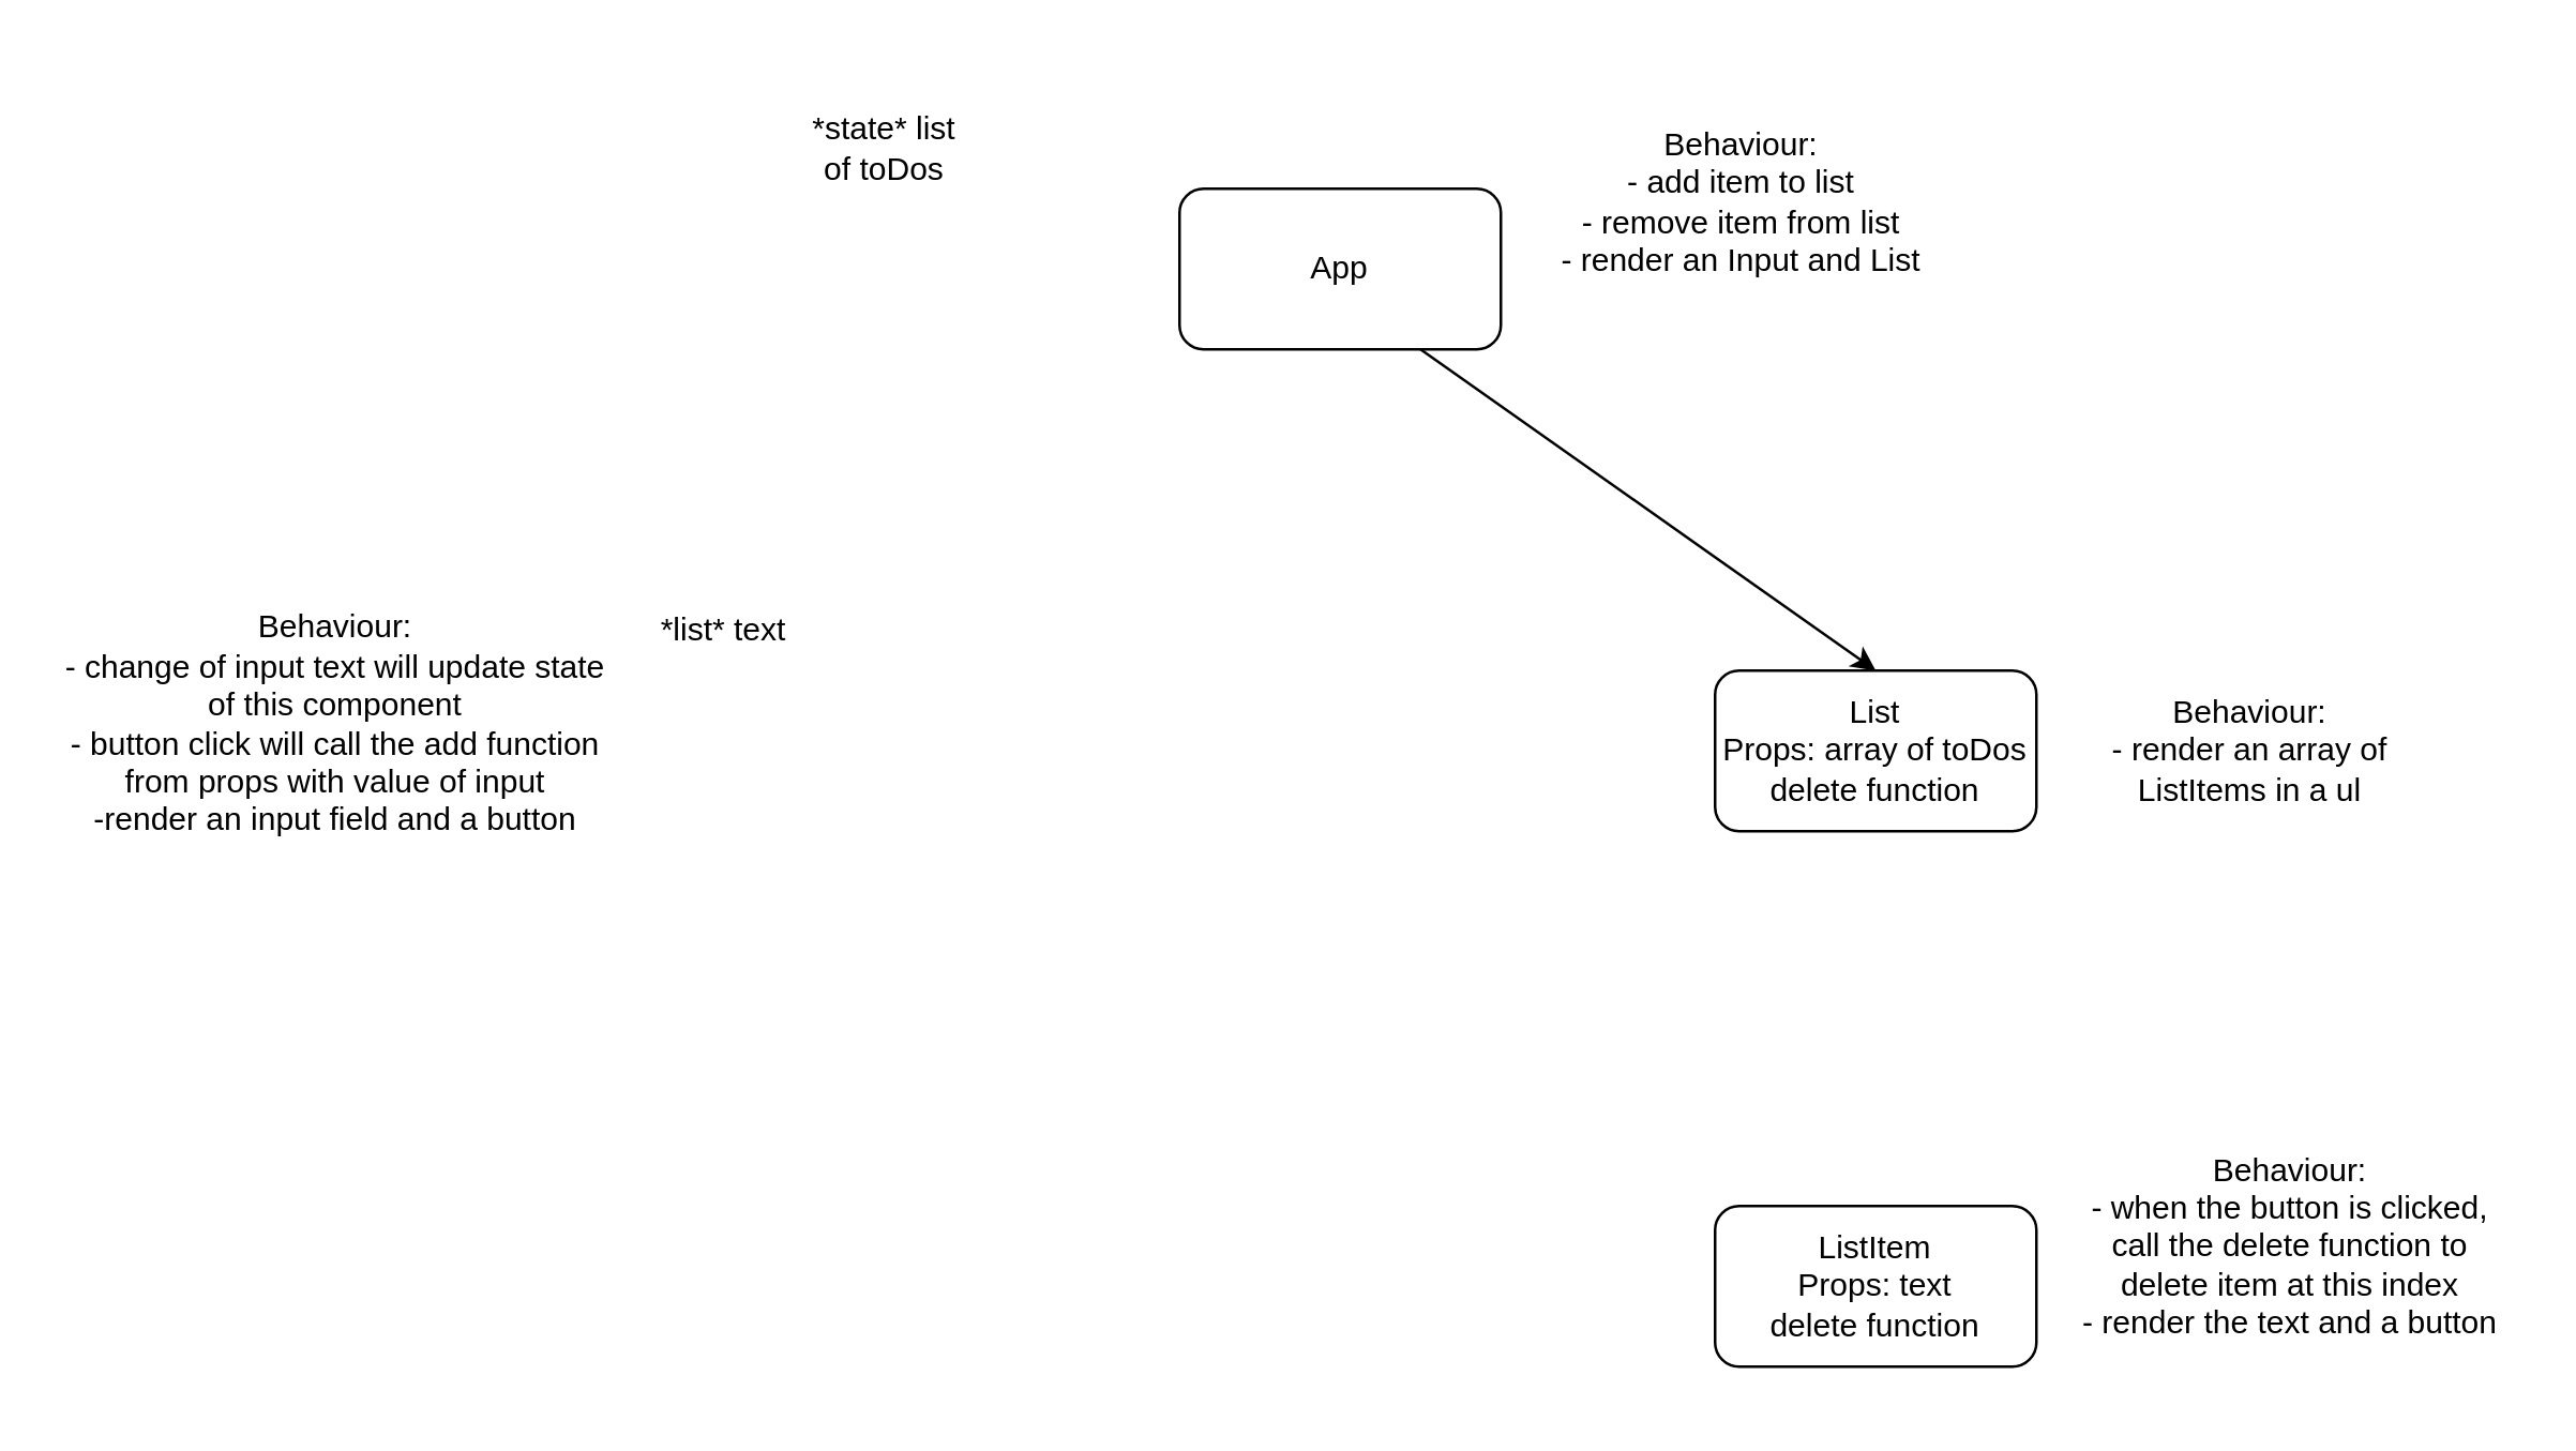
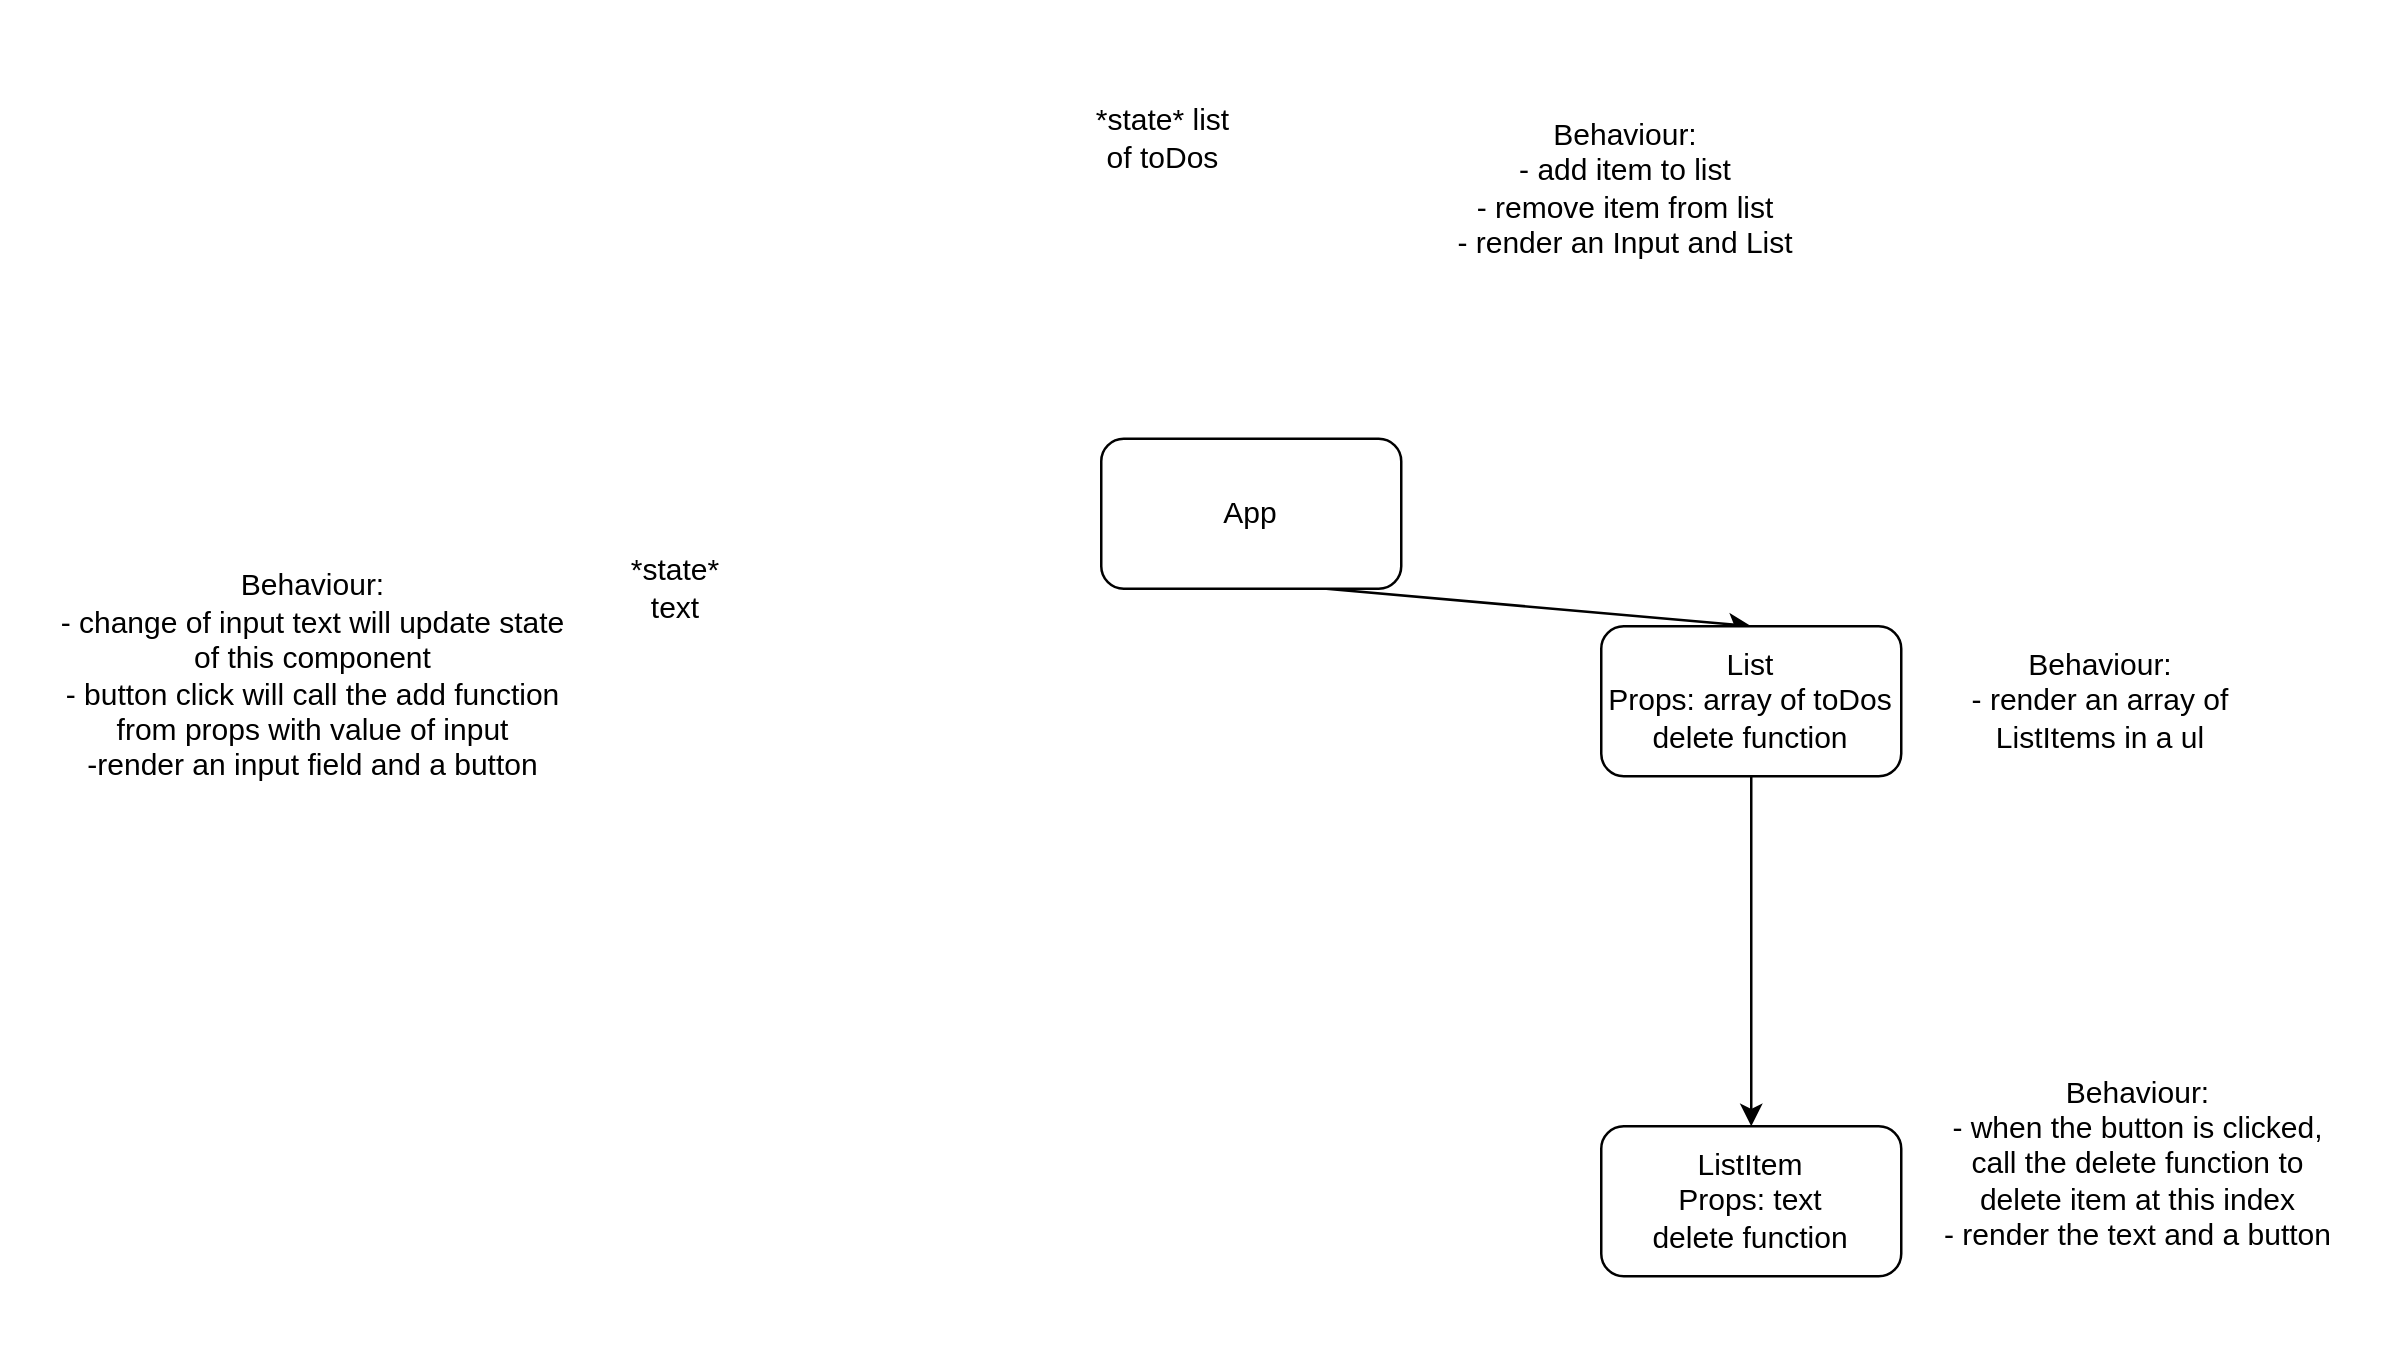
- <mxCell id="7" value="*state* list of toDos" style="text;html=1;strokeColor=none;fillColor=none;align=center;verticalAlign=middle;whiteSpace=wrap;rounded=0;" vertex="1" parent="1"><mxGeometry x="300" y="40" width="60" height="30" as="geometry" /></mxCell>
+ <mxCell id="7" value="*state* list of toDos" style="text;html=1;strokeColor=none;fillColor=none;align=center;verticalAlign=middle;whiteSpace=wrap;rounded=0;" vertex="1" parent="1"><mxGeometry x="435" y="40" width="60" height="30" as="geometry" /></mxCell>
- <mxCell id="3" value="App" style="rounded=1;whiteSpace=wrap;html=1;" vertex="1" parent="1"><mxGeometry x="440" y="70" width="120" height="60" as="geometry" /></mxCell>
+ <mxCell id="3" value="App" style="rounded=1;whiteSpace=wrap;html=1;" vertex="1" parent="1"><mxGeometry x="440" y="175" width="120" height="60" as="geometry" /></mxCell>
- <mxCell id="8" value="*list* text" style="text;html=1;strokeColor=none;fillColor=none;align=center;verticalAlign=middle;whiteSpace=wrap;rounded=0;" vertex="1" parent="1"><mxGeometry x="240" y="220" width="60" height="30" as="geometry" /></mxCell>
+ <mxCell id="8" value="*state* text" style="text;html=1;strokeColor=none;fillColor=none;align=center;verticalAlign=middle;whiteSpace=wrap;rounded=0;" vertex="1" parent="1"><mxGeometry x="240" y="220" width="60" height="30" as="geometry" /></mxCell>
+ <mxCell id="4" style="edgeStyle=none;html=1;exitX=0.5;exitY=1;exitDx=0;exitDy=0;entryX=0.5;entryY=0;entryDx=0;entryDy=0;" edge="1" parent="1" source="5" target="6"><mxGeometry relative="1" as="geometry" /></mxCell>
